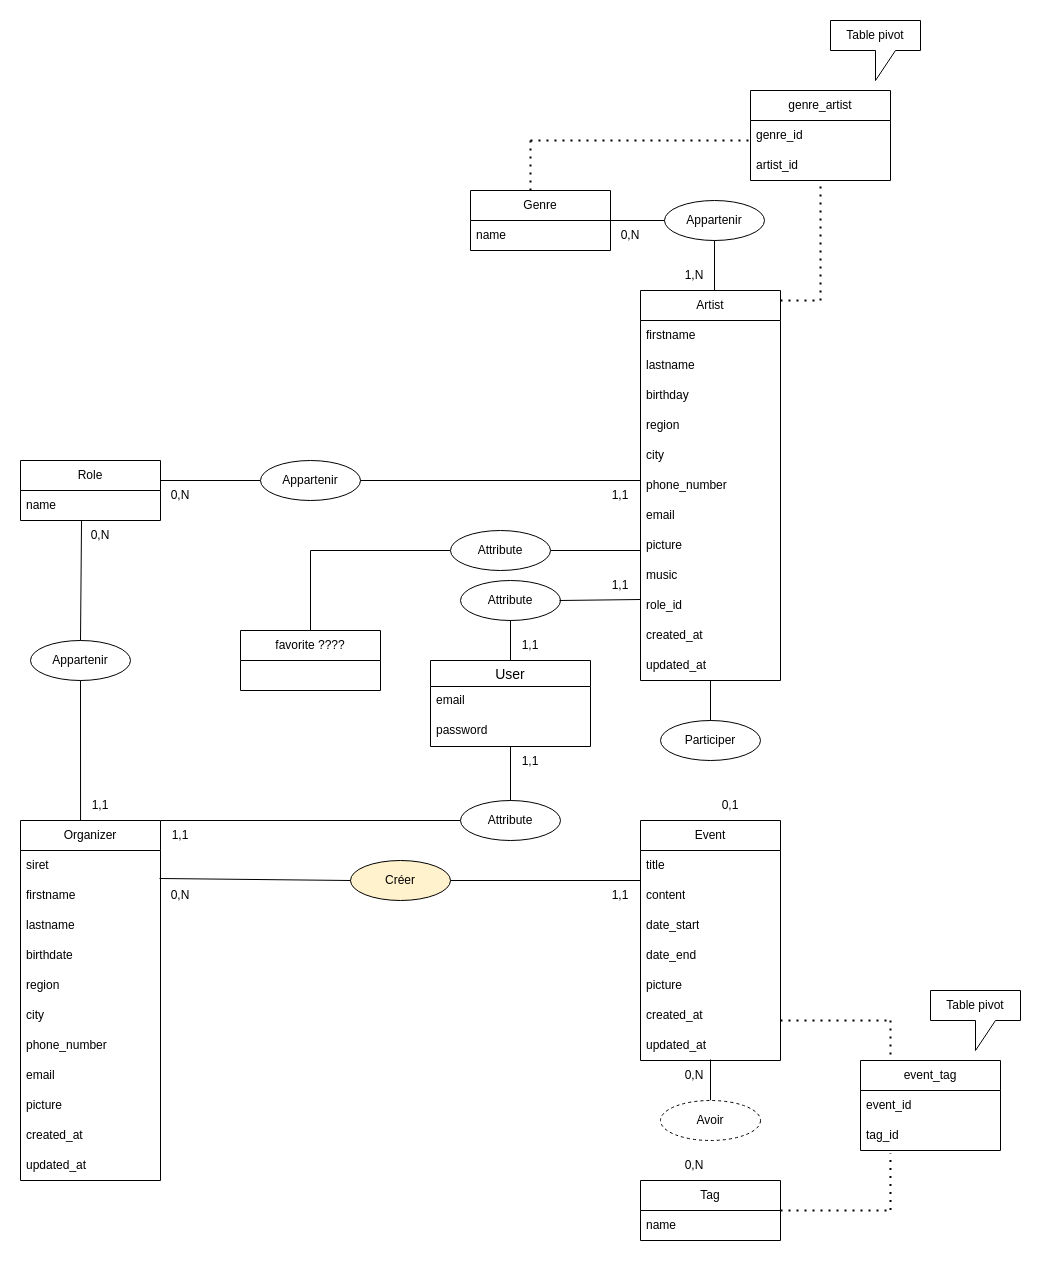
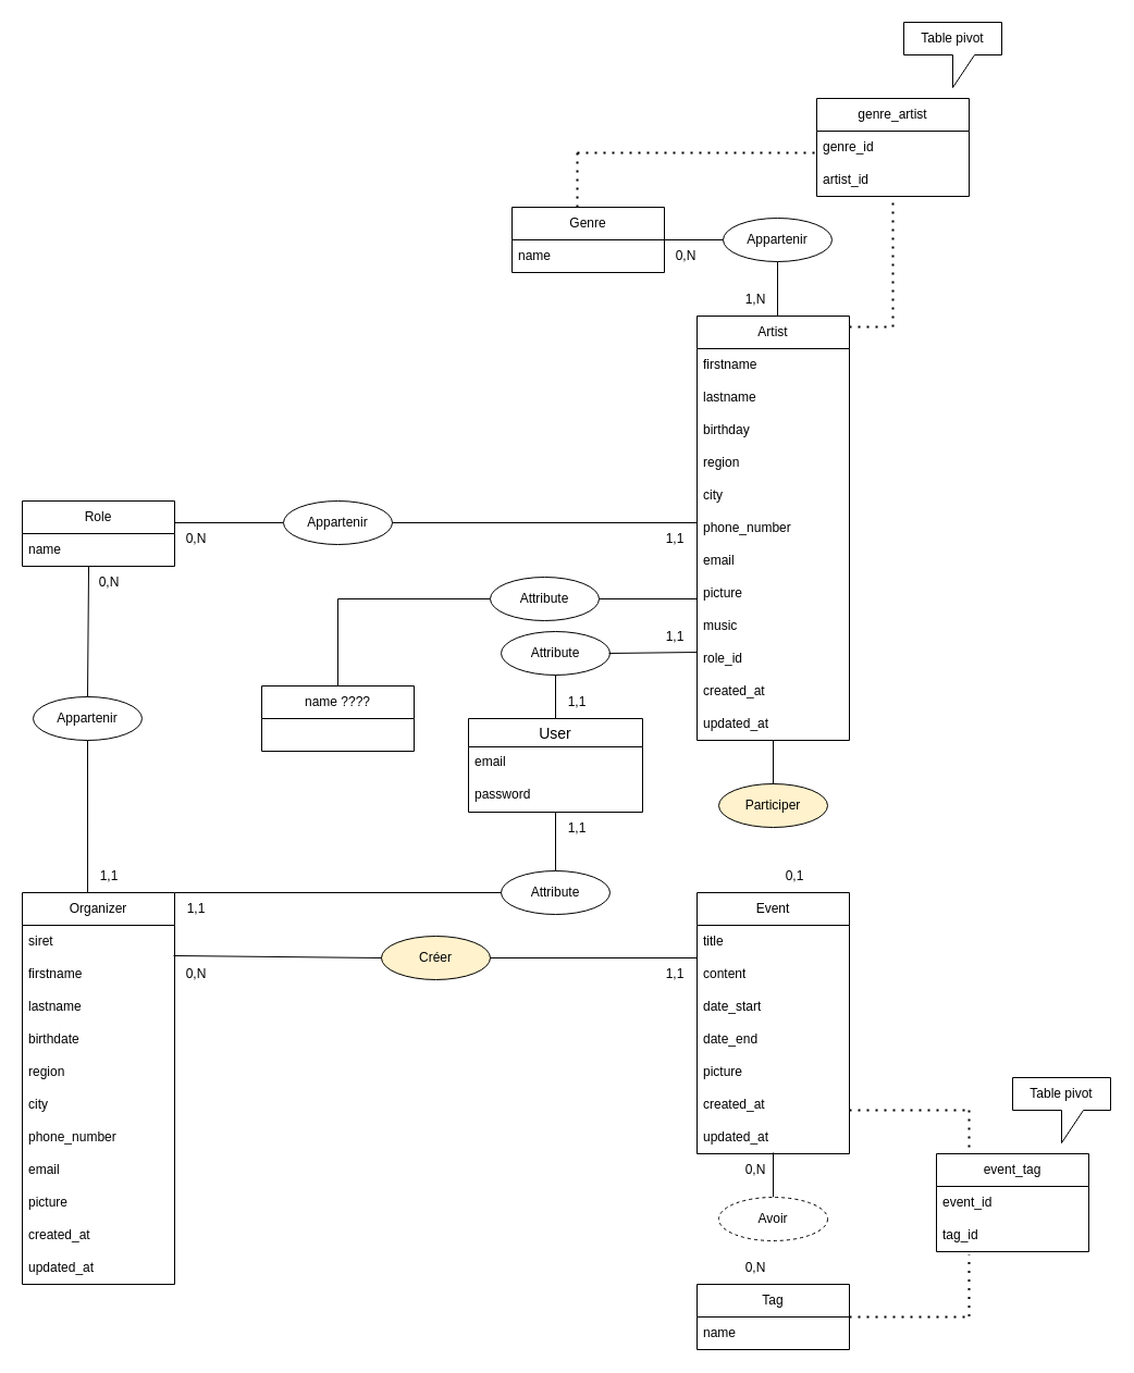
- <mxCell id="98" value="favorite ????" style="swimlane;fontStyle=0;childLayout=stackLayout;horizontal=1;startSize=30;horizontalStack=0;resizeParent=1;resizeParentMax=0;resizeLast=0;collapsible=1;marginBottom=0;whiteSpace=wrap;html=1;" vertex="1" parent="1"><mxGeometry x="240" y="630" width="140" height="60" as="geometry" /></mxCell>
+ <mxCell id="98" value="name ????" style="swimlane;fontStyle=0;childLayout=stackLayout;horizontal=1;startSize=30;horizontalStack=0;resizeParent=1;resizeParentMax=0;resizeLast=0;collapsible=1;marginBottom=0;whiteSpace=wrap;html=1;" vertex="1" parent="1"><mxGeometry x="240" y="630" width="140" height="60" as="geometry" /></mxCell>
- <mxCell id="52" value="Participer" style="ellipse;whiteSpace=wrap;html=1;align=center;" parent="1" vertex="1"><mxGeometry x="660" y="720" width="100" height="40" as="geometry" /></mxCell>
+ <mxCell id="52" value="Participer" style="ellipse;whiteSpace=wrap;html=1;align=center;fillColor=#fff2cc;" parent="1" vertex="1"><mxGeometry x="660" y="720" width="100" height="40" as="geometry" /></mxCell>
